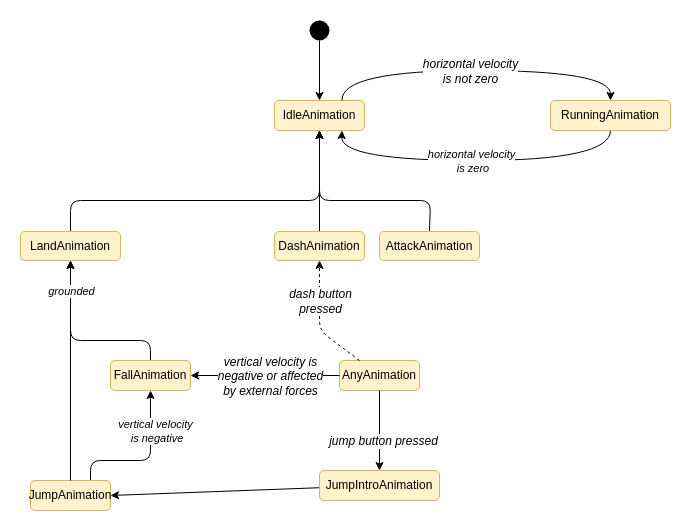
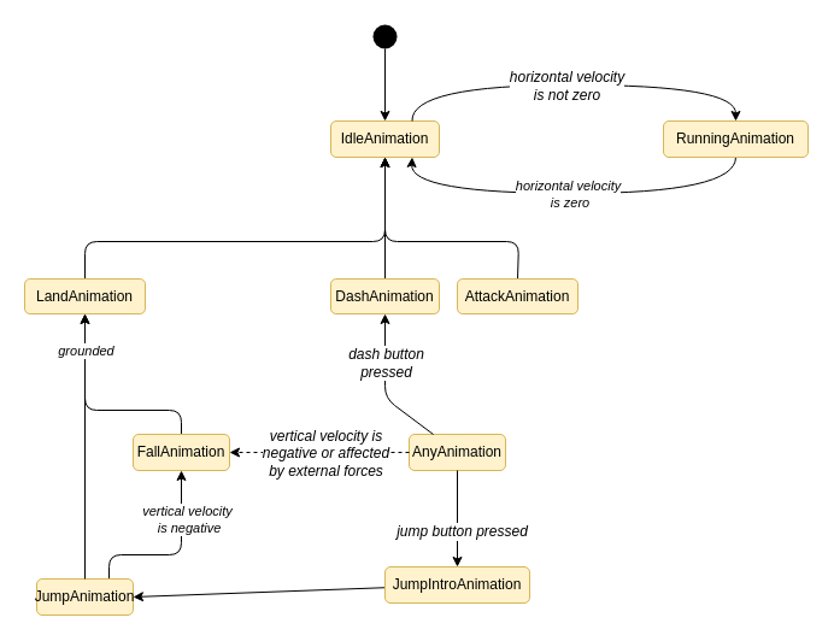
- <mxCell id="11" value="" style="strokeColor=#000000;fontColor=#000000;exitX=0.25;exitY=0;exitDx=0;exitDy=0;dashed=1;" parent="1" source="2" target="10" edge="1"><mxGeometry x="-404.68" y="-360" as="geometry"><Array as="points"><mxPoint x="319" y="330" /></Array></mxGeometry></mxCell>
+ <mxCell id="11" value="" style="strokeColor=#000000;fontColor=#000000;exitX=0.25;exitY=0;exitDx=0;exitDy=0;" parent="1" source="2" target="10" edge="1"><mxGeometry x="-404.68" y="-360" as="geometry"><Array as="points"><mxPoint x="319" y="330" /></Array></mxGeometry></mxCell>
- <mxCell id="28" value="" style="strokeColor=#000000;fontColor=#000000;" parent="1" source="2" target="27" edge="1"><mxGeometry x="-313.68" y="-360" as="geometry" /></mxCell>
+ <mxCell id="28" value="" style="strokeColor=#000000;fontColor=#000000;dashed=1;" parent="1" source="2" target="27" edge="1"><mxGeometry x="-313.68" y="-360" as="geometry" /></mxCell>
